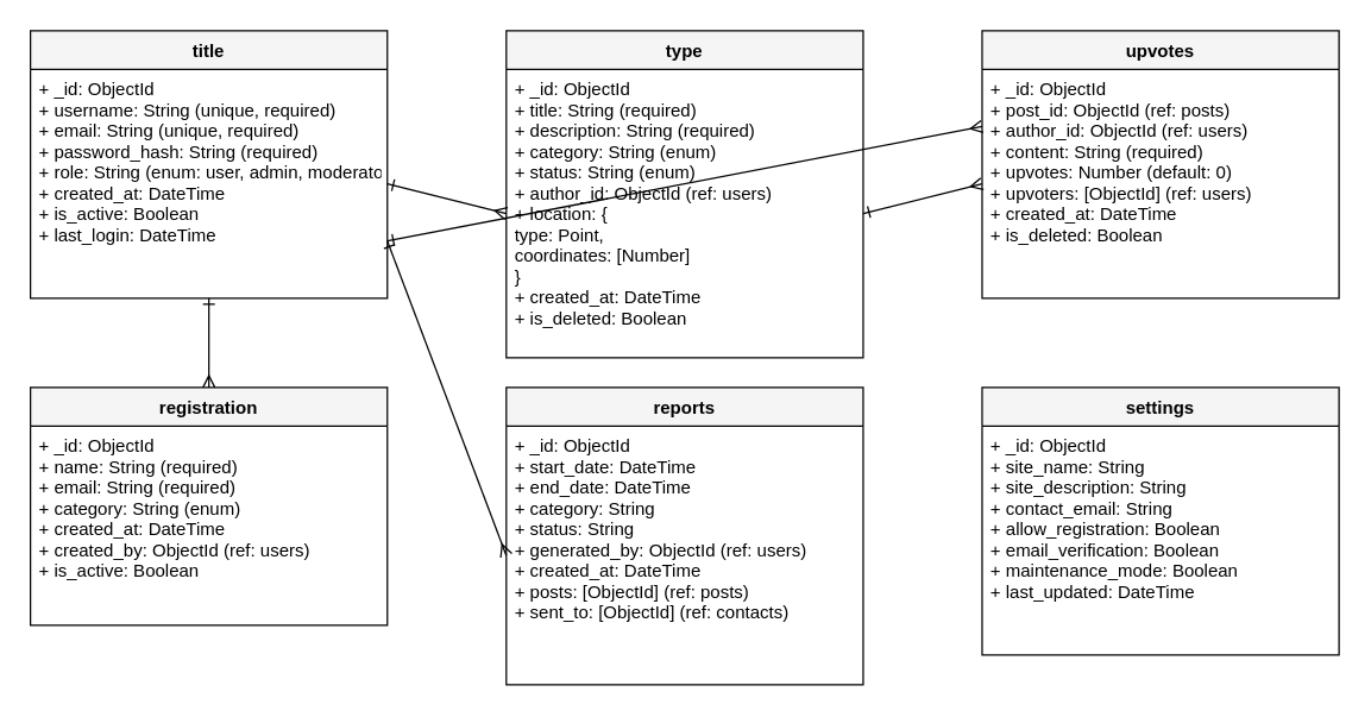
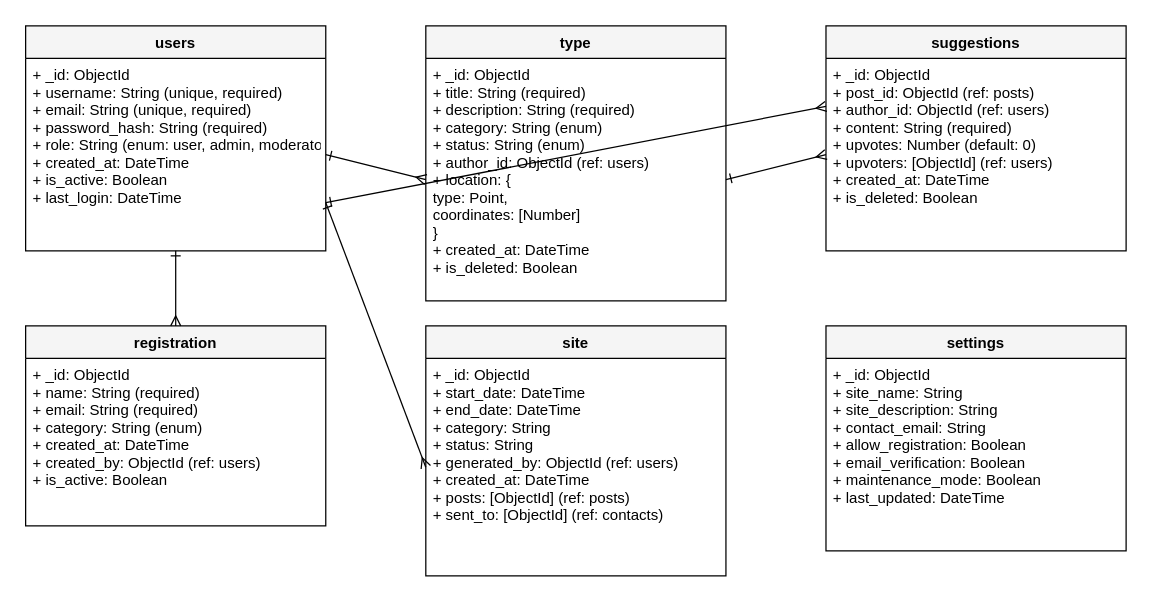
- <mxCell id="2" value="title" style="swimlane;fontStyle=1;align=center;verticalAlign=top;childLayout=stackLayout;horizontal=1;startSize=26;horizontalStack=0;resizeParent=1;resizeParentMax=0;resizeLast=0;collapsible=1;marginBottom=0;fillColor=#f5f5f5;" vertex="1" parent="1"><mxGeometry x="20" y="20" width="240" height="180" as="geometry" /></mxCell>
+ <mxCell id="2" value="users" style="swimlane;fontStyle=1;align=center;verticalAlign=top;childLayout=stackLayout;horizontal=1;startSize=26;horizontalStack=0;resizeParent=1;resizeParentMax=0;resizeLast=0;collapsible=1;marginBottom=0;fillColor=#f5f5f5;" vertex="1" parent="1"><mxGeometry x="20" y="20" width="240" height="180" as="geometry" /></mxCell>
- <mxCell id="6" value="upvotes" style="swimlane;fontStyle=1;align=center;verticalAlign=top;childLayout=stackLayout;horizontal=1;startSize=26;horizontalStack=0;resizeParent=1;resizeParentMax=0;resizeLast=0;collapsible=1;marginBottom=0;fillColor=#f5f5f5;" vertex="1" parent="1"><mxGeometry x="660" y="20" width="240" height="180" as="geometry" /></mxCell>
+ <mxCell id="6" value="suggestions" style="swimlane;fontStyle=1;align=center;verticalAlign=top;childLayout=stackLayout;horizontal=1;startSize=26;horizontalStack=0;resizeParent=1;resizeParentMax=0;resizeLast=0;collapsible=1;marginBottom=0;fillColor=#f5f5f5;" vertex="1" parent="1"><mxGeometry x="660" y="20" width="240" height="180" as="geometry" /></mxCell>
- <mxCell id="10" value="reports" style="swimlane;fontStyle=1;align=center;verticalAlign=top;childLayout=stackLayout;horizontal=1;startSize=26;horizontalStack=0;resizeParent=1;resizeParentMax=0;resizeLast=0;collapsible=1;marginBottom=0;fillColor=#f5f5f5;" vertex="1" parent="1"><mxGeometry x="340" y="260" width="240" height="200" as="geometry" /></mxCell>
+ <mxCell id="10" value="site" style="swimlane;fontStyle=1;align=center;verticalAlign=top;childLayout=stackLayout;horizontal=1;startSize=26;horizontalStack=0;resizeParent=1;resizeParentMax=0;resizeLast=0;collapsible=1;marginBottom=0;fillColor=#f5f5f5;" vertex="1" parent="1"><mxGeometry x="340" y="260" width="240" height="200" as="geometry" /></mxCell>
